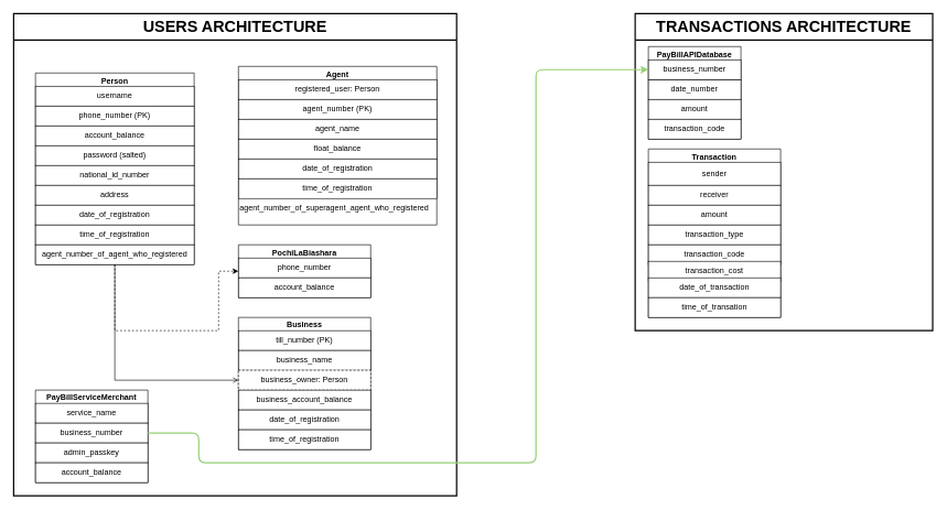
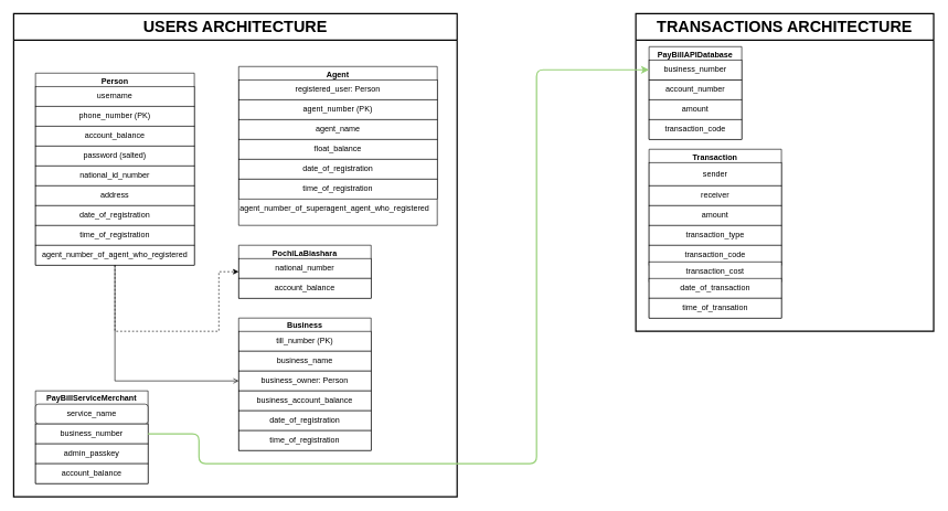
- <mxCell id="40" value="date_number" style="rounded=0;whiteSpace=wrap;html=1;" parent="39" vertex="1"><mxGeometry y="50" width="140" height="30" as="geometry" /></mxCell>
+ <mxCell id="40" value="account_number" style="rounded=0;whiteSpace=wrap;html=1;" parent="39" vertex="1"><mxGeometry y="50" width="140" height="30" as="geometry" /></mxCell>
- <mxCell id="22" value="phone_number" style="rounded=0;whiteSpace=wrap;html=1;" parent="21" vertex="1"><mxGeometry y="20" width="200" height="30" as="geometry" /></mxCell>
+ <mxCell id="22" value="national_number" style="rounded=0;whiteSpace=wrap;html=1;" parent="21" vertex="1"><mxGeometry y="20" width="200" height="30" as="geometry" /></mxCell>
- <mxCell id="28" value="business_owner: Person" style="rounded=0;whiteSpace=wrap;html=1;dashed=1;" parent="25" vertex="1"><mxGeometry y="80" width="200" height="30" as="geometry" /></mxCell>
+ <mxCell id="28" value="business_owner: Person" style="rounded=0;whiteSpace=wrap;html=1;" parent="25" vertex="1"><mxGeometry y="80" width="200" height="30" as="geometry" /></mxCell>
- <mxCell id="34" value="service_name" style="rounded=0;whiteSpace=wrap;html=1;" parent="33" vertex="1"><mxGeometry y="20" width="170" height="30" as="geometry" /></mxCell>
+ <mxCell id="34" value="service_name" style="whiteSpace=wrap;html=1;rounded=1;" parent="33" vertex="1"><mxGeometry y="20" width="170" height="30" as="geometry" /></mxCell>
